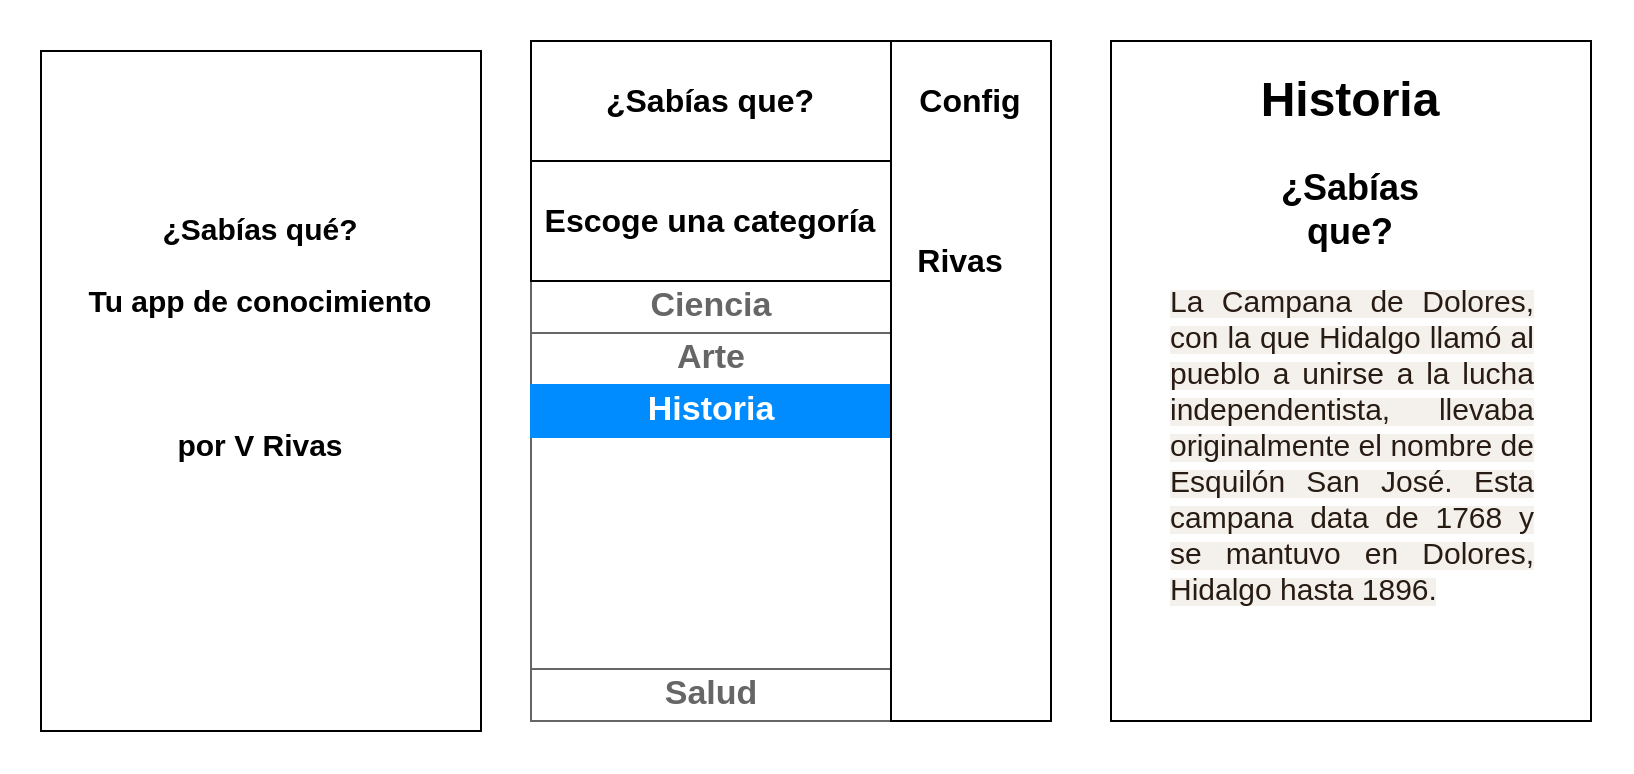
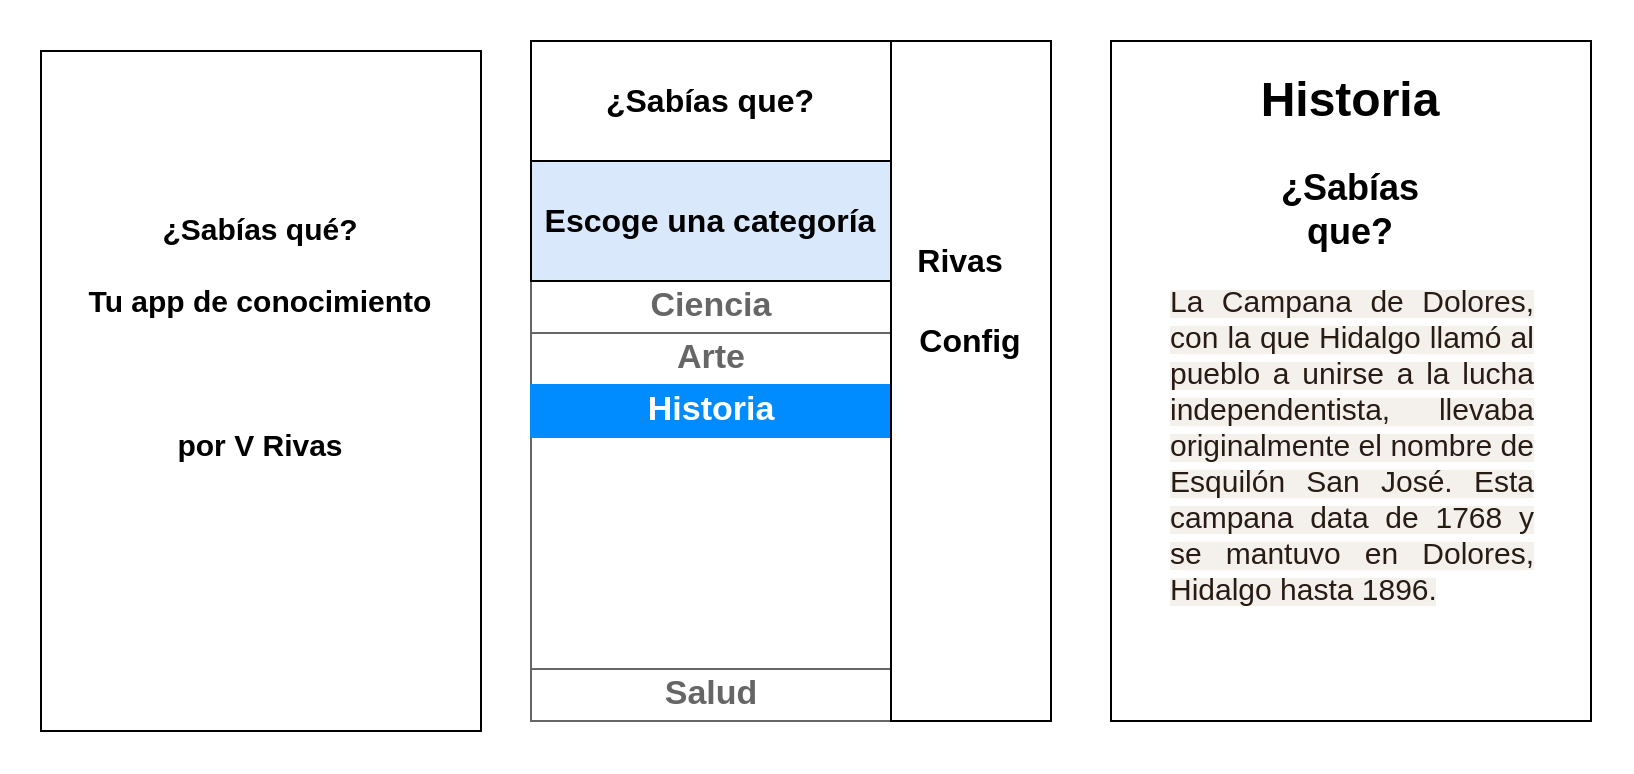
- <mxCell id="10" value="&lt;b&gt;&lt;font style=&quot;font-size: 16px&quot;&gt;Config&lt;/font&gt;&lt;/b&gt;" style="text;html=1;strokeColor=none;fillColor=none;align=center;verticalAlign=middle;whiteSpace=wrap;rounded=0;" vertex="1" parent="1"><mxGeometry x="465" y="40" width="40" height="20" as="geometry" /></mxCell>
+ <mxCell id="10" value="&lt;b&gt;&lt;font style=&quot;font-size: 16px&quot;&gt;Config&lt;/font&gt;&lt;/b&gt;" style="text;html=1;strokeColor=none;fillColor=none;align=center;verticalAlign=middle;whiteSpace=wrap;rounded=0;" vertex="1" parent="1"><mxGeometry x="465" y="160" width="40" height="20" as="geometry" /></mxCell>
- <mxCell id="8" value="&lt;b&gt;&lt;font style=&quot;font-size: 16px&quot;&gt;Escoge una categoría&lt;/font&gt;&lt;/b&gt;" style="rounded=0;whiteSpace=wrap;html=1;" vertex="1" parent="1"><mxGeometry x="265" y="80" width="180" height="60" as="geometry" /></mxCell>
+ <mxCell id="8" value="&lt;b&gt;&lt;font style=&quot;font-size: 16px&quot;&gt;Escoge una categoría&lt;/font&gt;&lt;/b&gt;" style="rounded=0;whiteSpace=wrap;html=1;fillColor=#dae8fc;" vertex="1" parent="1"><mxGeometry x="265" y="80" width="180" height="60" as="geometry" /></mxCell>
